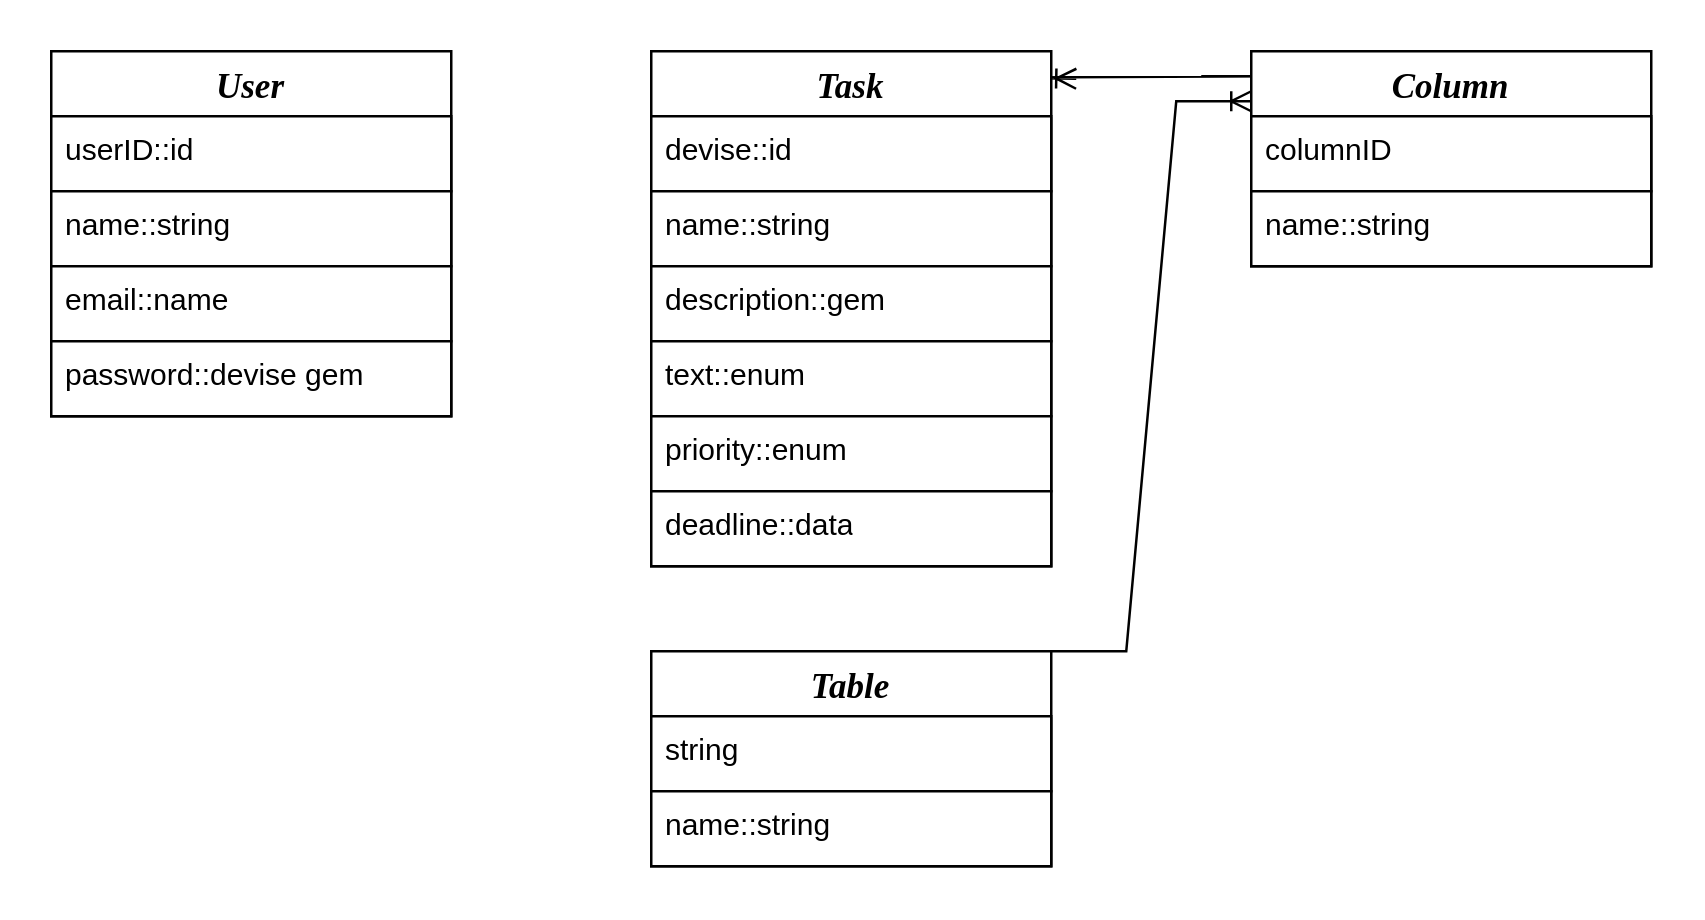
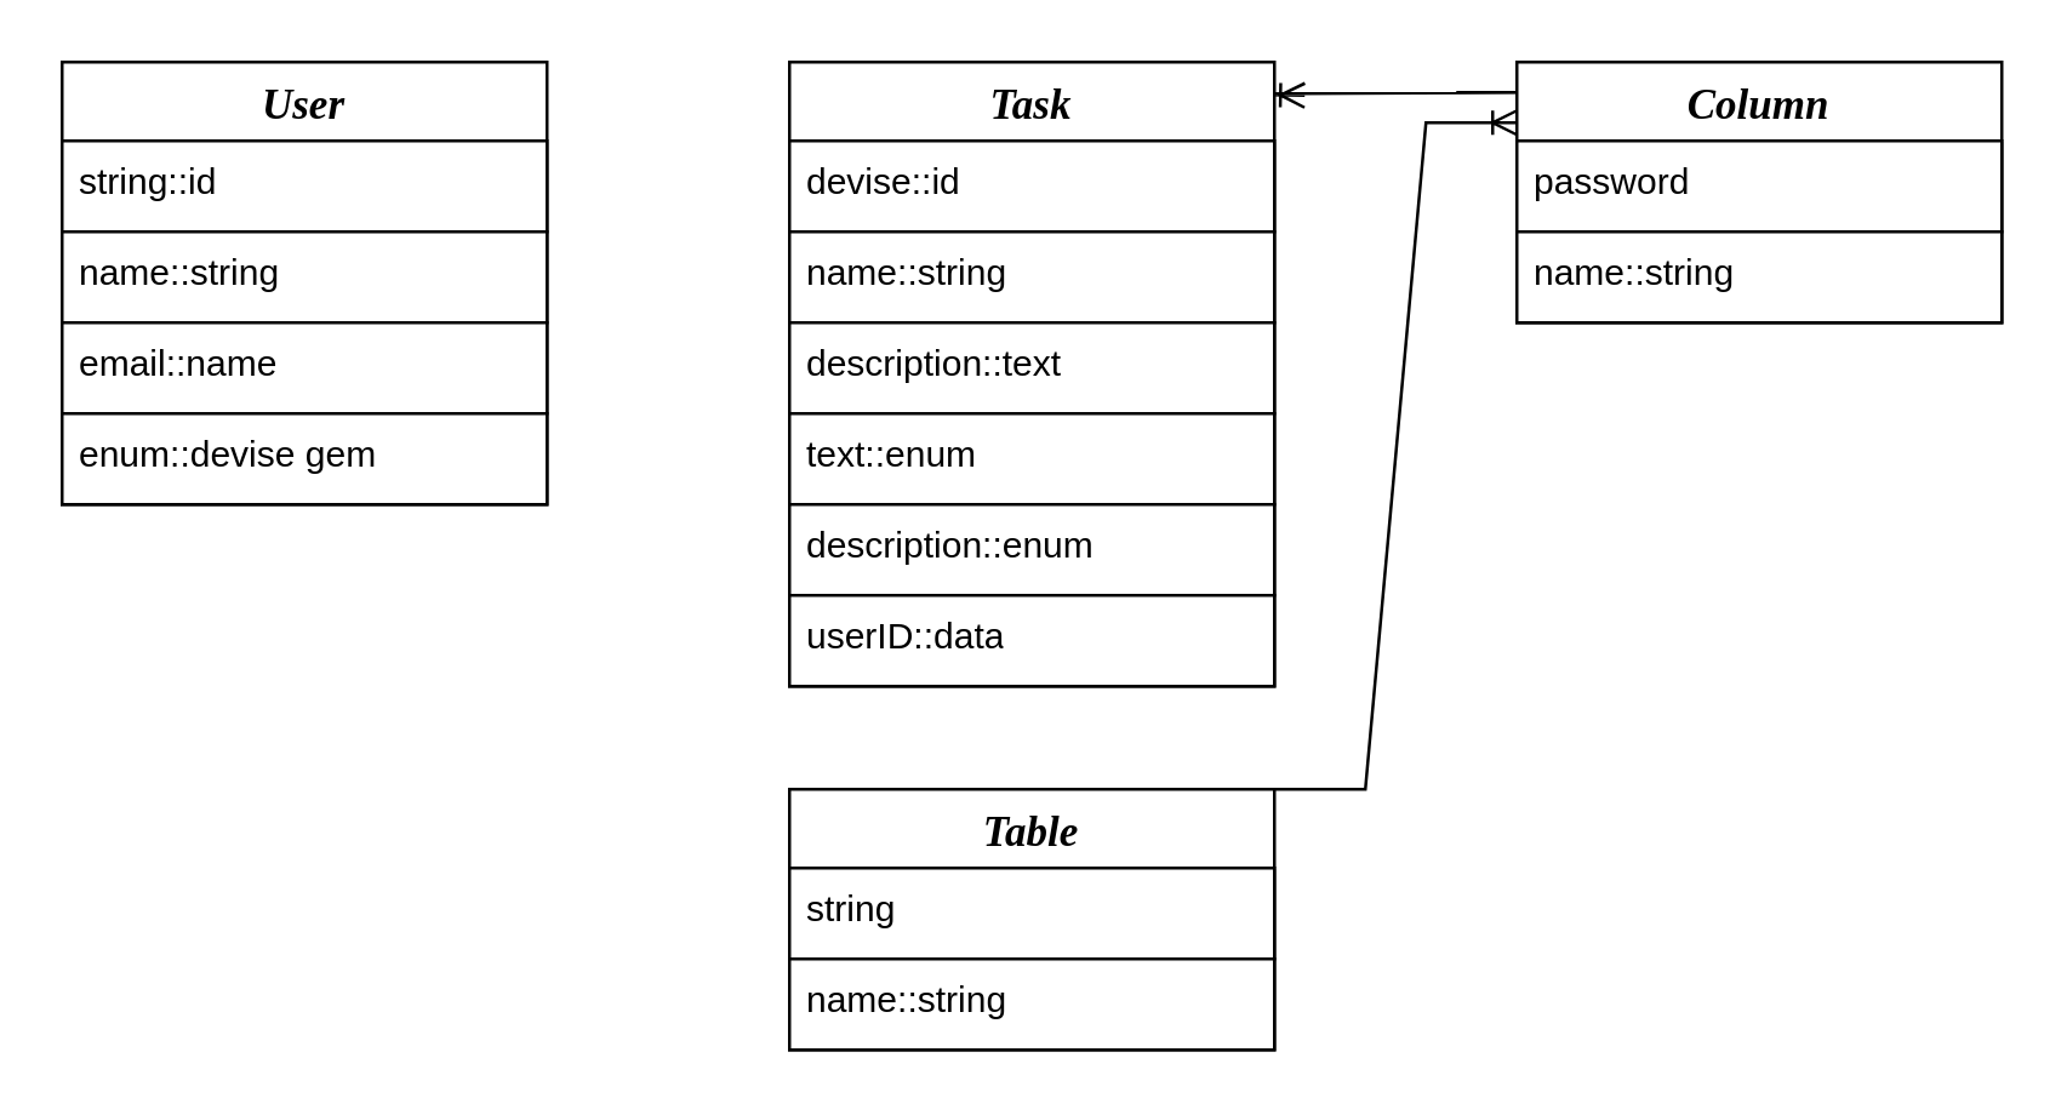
- <mxCell id="4" value="userID::id" style="text;strokeColor=default;fillColor=default;spacingLeft=4;spacingRight=4;overflow=hidden;rotatable=0;points=[[0,0.5],[1,0.5]];portConstraint=eastwest;fontSize=12;whiteSpace=wrap;html=1;" vertex="1" parent="3"><mxGeometry y="26" width="160" height="30" as="geometry" /></mxCell>
+ <mxCell id="4" value="string::id" style="text;strokeColor=default;fillColor=default;spacingLeft=4;spacingRight=4;overflow=hidden;rotatable=0;points=[[0,0.5],[1,0.5]];portConstraint=eastwest;fontSize=12;whiteSpace=wrap;html=1;" vertex="1" parent="3"><mxGeometry y="26" width="160" height="30" as="geometry" /></mxCell>
- <mxCell id="16" value="columnID" style="text;strokeColor=default;fillColor=default;spacingLeft=4;spacingRight=4;overflow=hidden;rotatable=0;points=[[0,0.5],[1,0.5]];portConstraint=eastwest;fontSize=12;whiteSpace=wrap;html=1;" vertex="1" parent="15"><mxGeometry y="26" width="160" height="30" as="geometry" /></mxCell>
+ <mxCell id="16" value="password" style="text;strokeColor=default;fillColor=default;spacingLeft=4;spacingRight=4;overflow=hidden;rotatable=0;points=[[0,0.5],[1,0.5]];portConstraint=eastwest;fontSize=12;whiteSpace=wrap;html=1;" vertex="1" parent="15"><mxGeometry y="26" width="160" height="30" as="geometry" /></mxCell>
- <mxCell id="11" value="description::gem" style="text;strokeColor=default;fillColor=default;spacingLeft=4;spacingRight=4;overflow=hidden;rotatable=0;points=[[0,0.5],[1,0.5]];portConstraint=eastwest;fontSize=12;whiteSpace=wrap;html=1;gradientColor=none;" vertex="1" parent="8"><mxGeometry y="86" width="160" height="30" as="geometry" /></mxCell>
+ <mxCell id="11" value="description::text" style="text;strokeColor=default;fillColor=default;spacingLeft=4;spacingRight=4;overflow=hidden;rotatable=0;points=[[0,0.5],[1,0.5]];portConstraint=eastwest;fontSize=12;whiteSpace=wrap;html=1;gradientColor=none;" vertex="1" parent="8"><mxGeometry y="86" width="160" height="30" as="geometry" /></mxCell>
- <mxCell id="7" value="password::devise gem" style="text;strokeColor=default;fillColor=default;spacingLeft=4;spacingRight=4;overflow=hidden;rotatable=0;points=[[0,0.5],[1,0.5]];portConstraint=eastwest;fontSize=12;whiteSpace=wrap;html=1;" vertex="1" parent="3"><mxGeometry y="116" width="160" height="30" as="geometry" /></mxCell>
+ <mxCell id="7" value="enum::devise gem" style="text;strokeColor=default;fillColor=default;spacingLeft=4;spacingRight=4;overflow=hidden;rotatable=0;points=[[0,0.5],[1,0.5]];portConstraint=eastwest;fontSize=12;whiteSpace=wrap;html=1;" vertex="1" parent="3"><mxGeometry y="116" width="160" height="30" as="geometry" /></mxCell>
- <mxCell id="13" value="priority::enum" style="text;strokeColor=default;fillColor=default;spacingLeft=4;spacingRight=4;overflow=hidden;rotatable=0;points=[[0,0.5],[1,0.5]];portConstraint=eastwest;fontSize=12;whiteSpace=wrap;html=1;" vertex="1" parent="8"><mxGeometry y="146" width="160" height="30" as="geometry" /></mxCell>
+ <mxCell id="13" value="description::enum" style="text;strokeColor=default;fillColor=default;spacingLeft=4;spacingRight=4;overflow=hidden;rotatable=0;points=[[0,0.5],[1,0.5]];portConstraint=eastwest;fontSize=12;whiteSpace=wrap;html=1;" vertex="1" parent="8"><mxGeometry y="146" width="160" height="30" as="geometry" /></mxCell>
- <mxCell id="14" value="deadline::data" style="text;strokeColor=default;fillColor=default;spacingLeft=4;spacingRight=4;overflow=hidden;rotatable=0;points=[[0,0.5],[1,0.5]];portConstraint=eastwest;fontSize=12;whiteSpace=wrap;html=1;" vertex="1" parent="8"><mxGeometry y="176" width="160" height="30" as="geometry" /></mxCell>
+ <mxCell id="14" value="userID::data" style="text;strokeColor=default;fillColor=default;spacingLeft=4;spacingRight=4;overflow=hidden;rotatable=0;points=[[0,0.5],[1,0.5]];portConstraint=eastwest;fontSize=12;whiteSpace=wrap;html=1;" vertex="1" parent="8"><mxGeometry y="176" width="160" height="30" as="geometry" /></mxCell>
